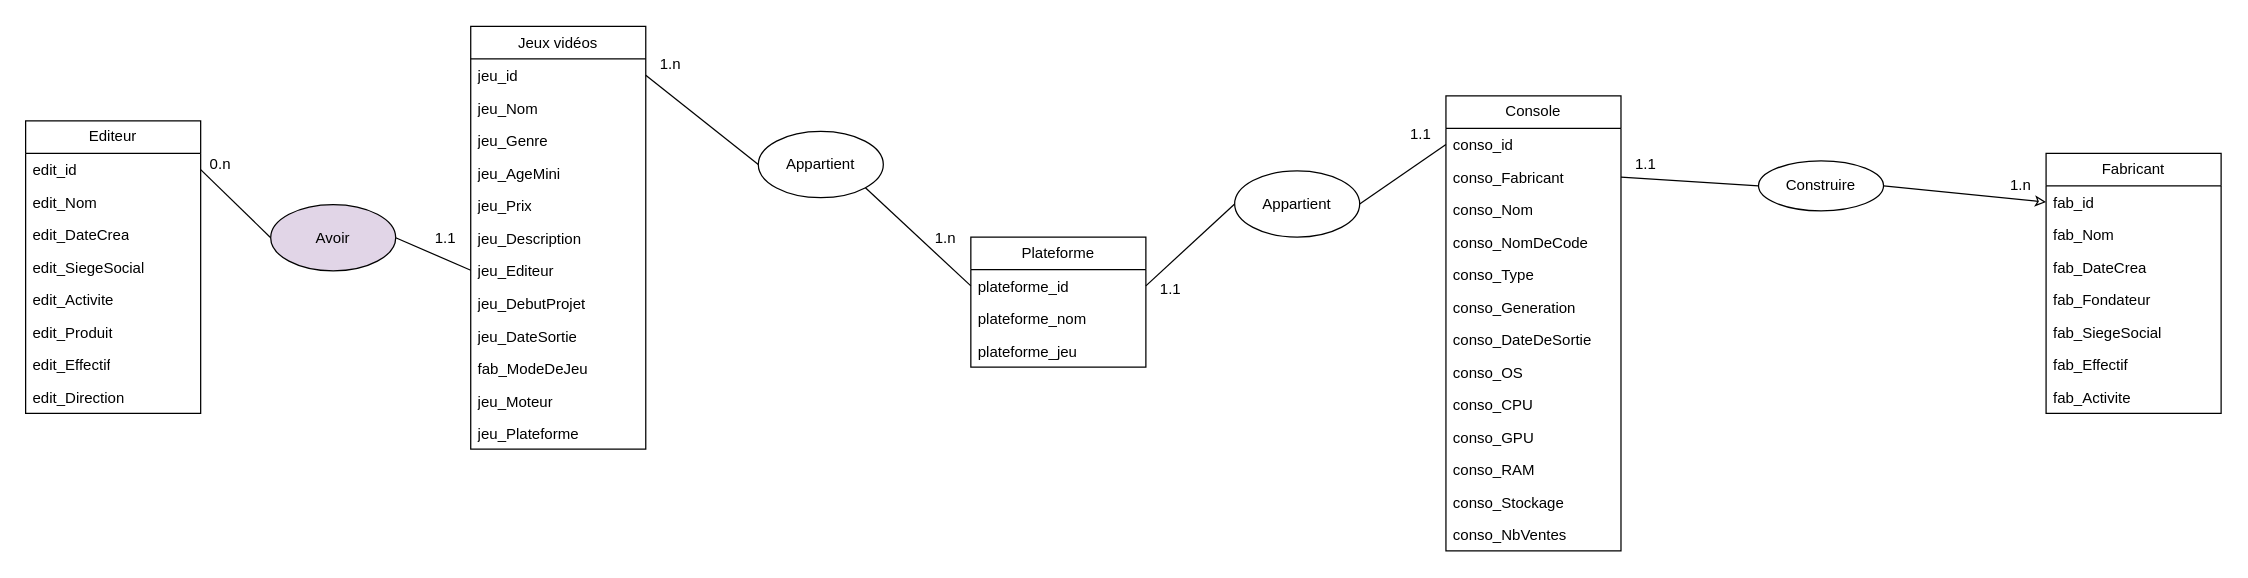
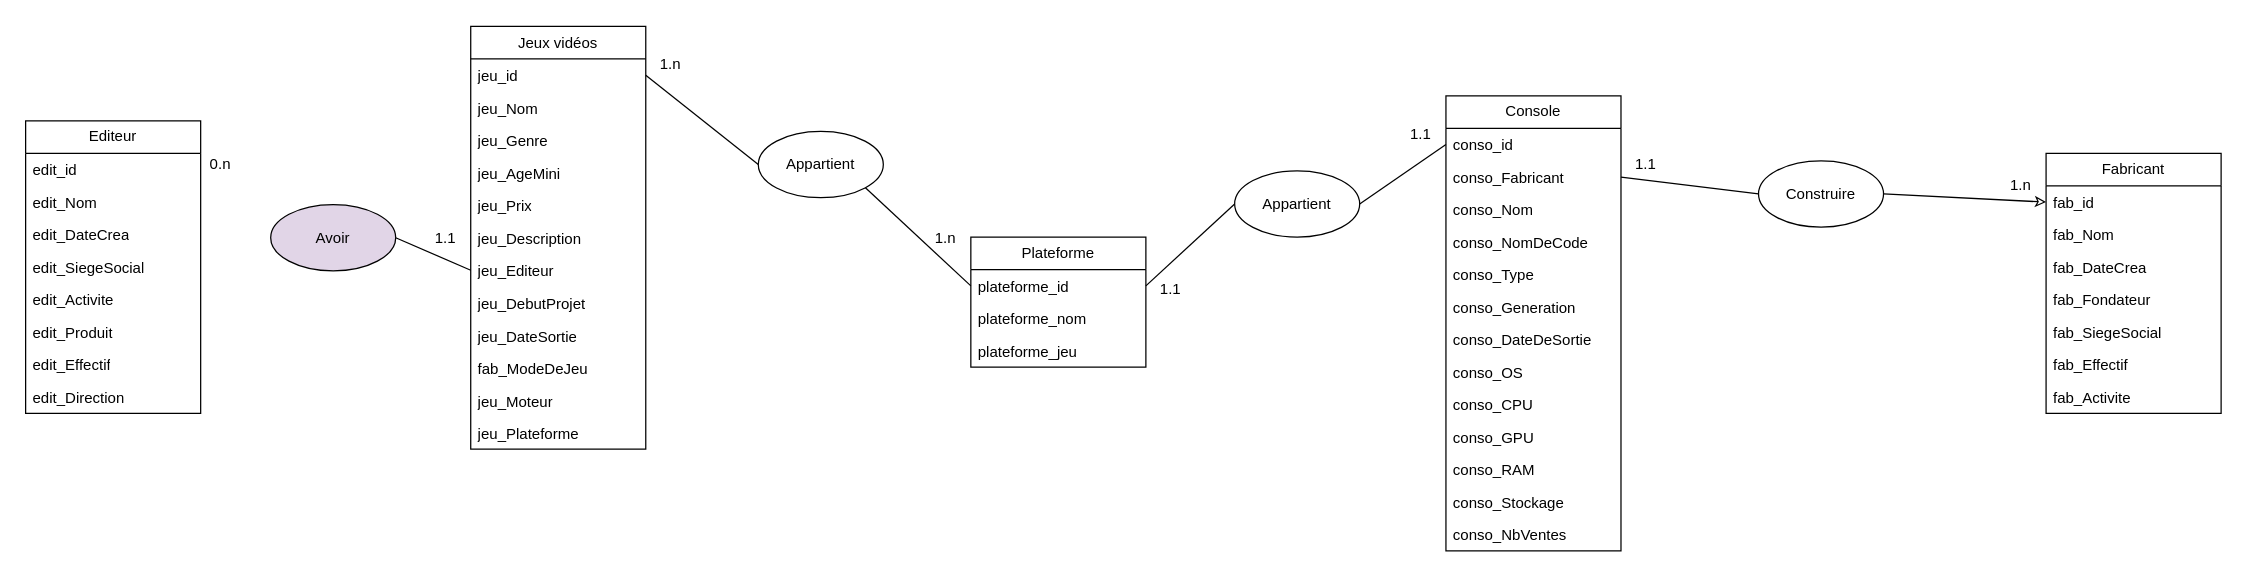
- <mxCell id="61" value="Construire" style="ellipse;whiteSpace=wrap;html=1;" vertex="1" parent="1"><mxGeometry x="1406" y="128" width="100" height="40" as="geometry" /></mxCell>
+ <mxCell id="61" value="Construire" style="ellipse;whiteSpace=wrap;html=1;" vertex="1" parent="1"><mxGeometry x="1406" y="128" width="100" height="53" as="geometry" /></mxCell>
- <mxCell id="47" style="rounded=0;orthogonalLoop=1;jettySize=auto;html=1;exitX=0;exitY=0.5;exitDx=0;exitDy=0;entryX=1;entryY=0.5;entryDx=0;entryDy=0;endArrow=none;endFill=0;" edge="1" parent="1" source="55" target="38"><mxGeometry relative="1" as="geometry" /></mxCell>
